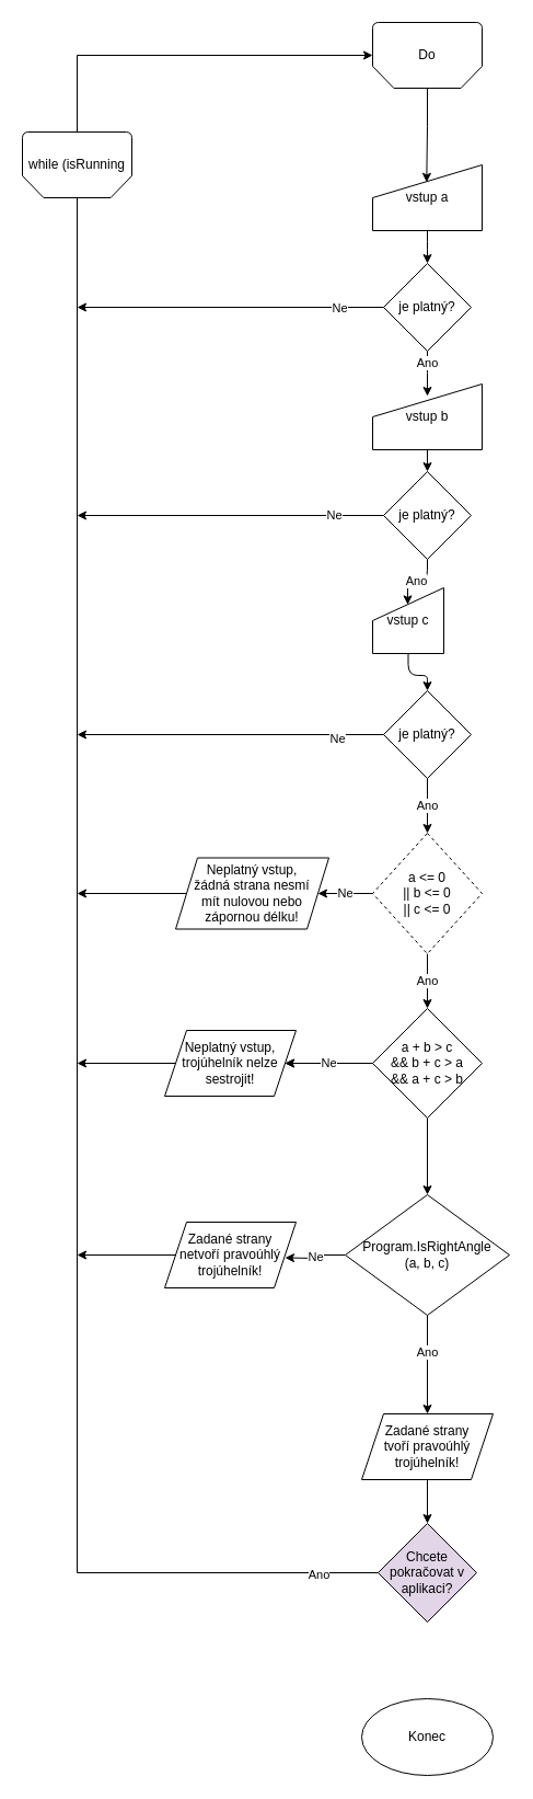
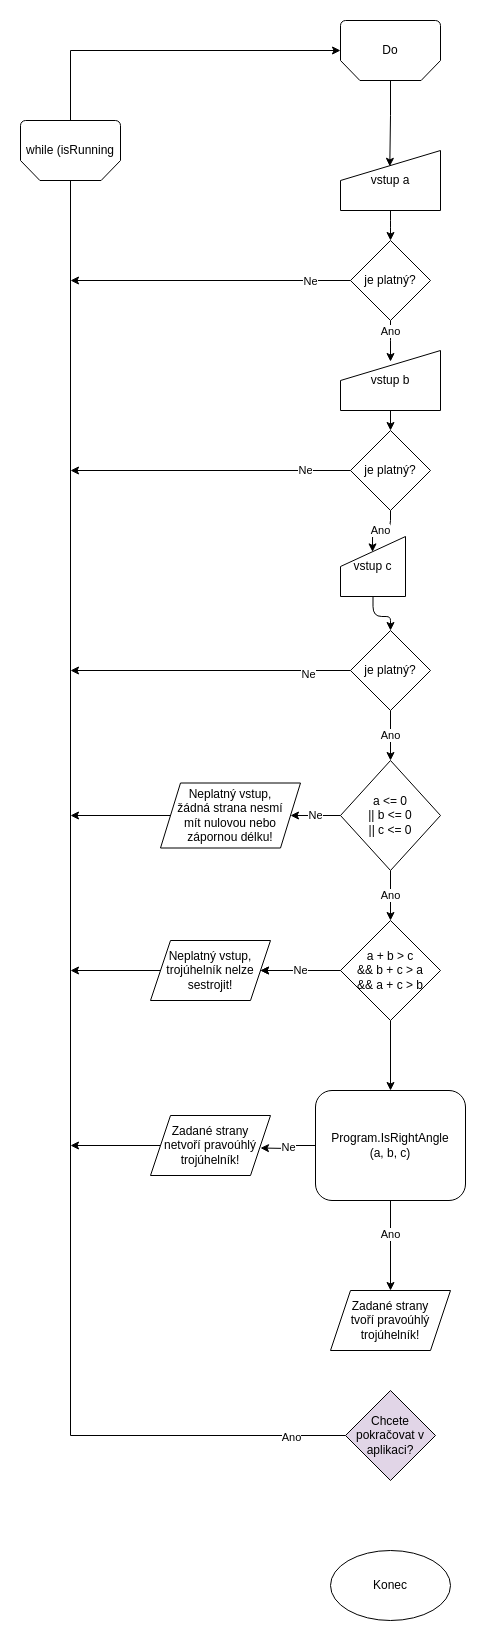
- <mxCell id="32" value="a &amp;lt;= 0 &lt;br&gt;|| b &amp;lt;= 0 &lt;br&gt;|| c &amp;lt;= 0" style="rhombus;whiteSpace=wrap;html=1;dashed=1;" vertex="1" parent="1"><mxGeometry x="340" y="760" width="100" height="110" as="geometry" /></mxCell>
+ <mxCell id="32" value="a &amp;lt;= 0 &lt;br&gt;|| b &amp;lt;= 0 &lt;br&gt;|| c &amp;lt;= 0" style="rhombus;whiteSpace=wrap;html=1;" vertex="1" parent="1"><mxGeometry x="340" y="760" width="100" height="110" as="geometry" /></mxCell>
- <mxCell id="23" value="Program.IsRightAngle&lt;br&gt;(a, b, c)" style="rhombus;whiteSpace=wrap;html=1;" vertex="1" parent="1"><mxGeometry x="315" y="1090" width="150" height="110" as="geometry" /></mxCell>
+ <mxCell id="23" value="Program.IsRightAngle&lt;br&gt;(a, b, c)" style="whiteSpace=wrap;html=1;rounded=1;" vertex="1" parent="1"><mxGeometry x="315" y="1090" width="150" height="110" as="geometry" /></mxCell>
- <mxCell id="35" style="edgeStyle=orthogonalEdgeStyle;rounded=0;orthogonalLoop=1;jettySize=auto;html=1;entryX=0.5;entryY=0;entryDx=0;entryDy=0;" edge="1" parent="1" source="36" target="44"><mxGeometry relative="1" as="geometry" /></mxCell>
